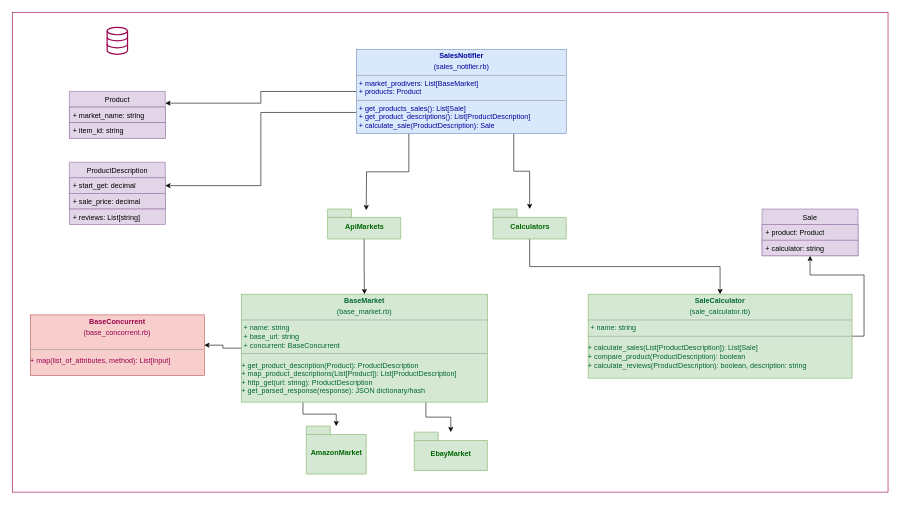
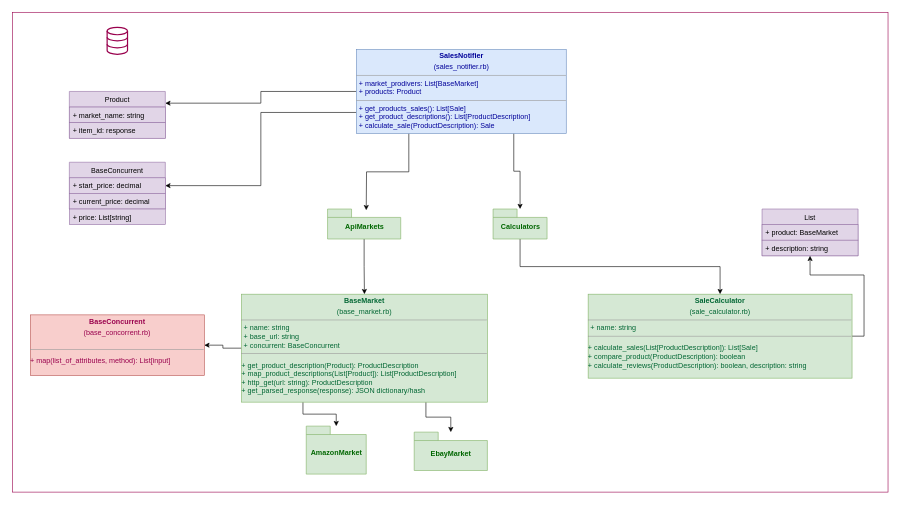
- <mxCell id="9" value="+ item_id: string" style="text;strokeColor=#9673a6;fillColor=#e1d5e7;align=left;verticalAlign=top;spacingLeft=4;spacingRight=4;overflow=hidden;rotatable=0;points=[[0,0.5],[1,0.5]];portConstraint=eastwest;" vertex="1" parent="7"><mxGeometry y="52" width="160" height="26" as="geometry" /></mxCell>
+ <mxCell id="9" value="+ item_id: response" style="text;strokeColor=#9673a6;fillColor=#e1d5e7;align=left;verticalAlign=top;spacingLeft=4;spacingRight=4;overflow=hidden;rotatable=0;points=[[0,0.5],[1,0.5]];portConstraint=eastwest;" vertex="1" parent="7"><mxGeometry y="52" width="160" height="26" as="geometry" /></mxCell>
- <mxCell id="27" value="ProductDescription" style="swimlane;fontStyle=0;childLayout=stackLayout;horizontal=1;startSize=26;fillColor=#e1d5e7;horizontalStack=0;resizeParent=1;resizeParentMax=0;resizeLast=0;collapsible=1;marginBottom=0;strokeColor=#9673a6;" vertex="1" parent="1"><mxGeometry x="115" y="270" width="160" height="78" as="geometry"><mxRectangle x="10" y="140" width="80" height="26" as="alternateBounds" /></mxGeometry></mxCell>
+ <mxCell id="27" value="BaseConcurrent" style="swimlane;fontStyle=0;childLayout=stackLayout;horizontal=1;startSize=26;fillColor=#e1d5e7;horizontalStack=0;resizeParent=1;resizeParentMax=0;resizeLast=0;collapsible=1;marginBottom=0;strokeColor=#9673a6;" vertex="1" parent="1"><mxGeometry x="115" y="270" width="160" height="78" as="geometry"><mxRectangle x="10" y="140" width="80" height="26" as="alternateBounds" /></mxGeometry></mxCell>
- <mxCell id="28" value="+ start_get: decimal" style="text;strokeColor=#9673a6;fillColor=#e1d5e7;align=left;verticalAlign=top;spacingLeft=4;spacingRight=4;overflow=hidden;rotatable=0;points=[[0,0.5],[1,0.5]];portConstraint=eastwest;" vertex="1" parent="27"><mxGeometry y="26" width="160" height="26" as="geometry" /></mxCell>
+ <mxCell id="28" value="+ start_price: decimal" style="text;strokeColor=#9673a6;fillColor=#e1d5e7;align=left;verticalAlign=top;spacingLeft=4;spacingRight=4;overflow=hidden;rotatable=0;points=[[0,0.5],[1,0.5]];portConstraint=eastwest;" vertex="1" parent="27"><mxGeometry y="26" width="160" height="26" as="geometry" /></mxCell>
- <mxCell id="29" value="+ sale_price: decimal" style="text;strokeColor=#9673a6;fillColor=#e1d5e7;align=left;verticalAlign=top;spacingLeft=4;spacingRight=4;overflow=hidden;rotatable=0;points=[[0,0.5],[1,0.5]];portConstraint=eastwest;" vertex="1" parent="27"><mxGeometry y="52" width="160" height="26" as="geometry" /></mxCell>
+ <mxCell id="29" value="+ current_price: decimal" style="text;strokeColor=#9673a6;fillColor=#e1d5e7;align=left;verticalAlign=top;spacingLeft=4;spacingRight=4;overflow=hidden;rotatable=0;points=[[0,0.5],[1,0.5]];portConstraint=eastwest;" vertex="1" parent="27"><mxGeometry y="52" width="160" height="26" as="geometry" /></mxCell>
- <mxCell id="30" value="+ reviews: List[string]" style="text;strokeColor=#9673a6;fillColor=#e1d5e7;align=left;verticalAlign=top;spacingLeft=4;spacingRight=4;overflow=hidden;rotatable=0;points=[[0,0.5],[1,0.5]];portConstraint=eastwest;" vertex="1" parent="1"><mxGeometry x="115" y="348" width="160" height="26" as="geometry" /></mxCell>
+ <mxCell id="30" value="+ price: List[string]" style="text;strokeColor=#9673a6;fillColor=#e1d5e7;align=left;verticalAlign=top;spacingLeft=4;spacingRight=4;overflow=hidden;rotatable=0;points=[[0,0.5],[1,0.5]];portConstraint=eastwest;" vertex="1" parent="1"><mxGeometry x="115" y="348" width="160" height="26" as="geometry" /></mxCell>
- <mxCell id="10" value="Sale" style="swimlane;fontStyle=0;childLayout=stackLayout;horizontal=1;startSize=26;fillColor=#e1d5e7;horizontalStack=0;resizeParent=1;resizeParentMax=0;resizeLast=0;collapsible=1;marginBottom=0;strokeColor=#9673a6;" vertex="1" parent="1"><mxGeometry x="1270" y="348" width="160" height="78" as="geometry"><mxRectangle x="10" y="140" width="80" height="26" as="alternateBounds" /></mxGeometry></mxCell>
+ <mxCell id="10" value="List" style="swimlane;fontStyle=0;childLayout=stackLayout;horizontal=1;startSize=26;fillColor=#e1d5e7;horizontalStack=0;resizeParent=1;resizeParentMax=0;resizeLast=0;collapsible=1;marginBottom=0;strokeColor=#9673a6;" vertex="1" parent="1"><mxGeometry x="1270" y="348" width="160" height="78" as="geometry"><mxRectangle x="10" y="140" width="80" height="26" as="alternateBounds" /></mxGeometry></mxCell>
- <mxCell id="26" value="&lt;font color=&quot;#006600&quot;&gt;Calculators&lt;/font&gt;" style="shape=folder;fontStyle=1;spacingTop=10;tabWidth=40;tabHeight=14;tabPosition=left;html=1;fillColor=#d5e8d4;strokeColor=#82b366;" vertex="1" parent="1"><mxGeometry x="821.5" y="348" width="122" height="50" as="geometry" /></mxCell>
+ <mxCell id="26" value="&lt;font color=&quot;#006600&quot;&gt;Calculators&lt;/font&gt;" style="shape=folder;fontStyle=1;spacingTop=10;tabWidth=40;tabHeight=14;tabPosition=left;html=1;fillColor=#d5e8d4;strokeColor=#82b366;" vertex="1" parent="1"><mxGeometry x="821.5" y="348" width="90" height="50" as="geometry" /></mxCell>
- <mxCell id="11" value="+ product: Product" style="text;strokeColor=#9673a6;fillColor=#e1d5e7;align=left;verticalAlign=top;spacingLeft=4;spacingRight=4;overflow=hidden;rotatable=0;points=[[0,0.5],[1,0.5]];portConstraint=eastwest;" vertex="1" parent="10"><mxGeometry y="26" width="160" height="26" as="geometry" /></mxCell>
+ <mxCell id="11" value="+ product: BaseMarket" style="text;strokeColor=#9673a6;fillColor=#e1d5e7;align=left;verticalAlign=top;spacingLeft=4;spacingRight=4;overflow=hidden;rotatable=0;points=[[0,0.5],[1,0.5]];portConstraint=eastwest;" vertex="1" parent="10"><mxGeometry y="26" width="160" height="26" as="geometry" /></mxCell>
- <mxCell id="12" value="+ calculator: string" style="text;strokeColor=#9673a6;fillColor=#e1d5e7;align=left;verticalAlign=top;spacingLeft=4;spacingRight=4;overflow=hidden;rotatable=0;points=[[0,0.5],[1,0.5]];portConstraint=eastwest;" vertex="1" parent="10"><mxGeometry y="52" width="160" height="26" as="geometry" /></mxCell>
+ <mxCell id="12" value="+ description: string" style="text;strokeColor=#9673a6;fillColor=#e1d5e7;align=left;verticalAlign=top;spacingLeft=4;spacingRight=4;overflow=hidden;rotatable=0;points=[[0,0.5],[1,0.5]];portConstraint=eastwest;" vertex="1" parent="10"><mxGeometry y="52" width="160" height="26" as="geometry" /></mxCell>
